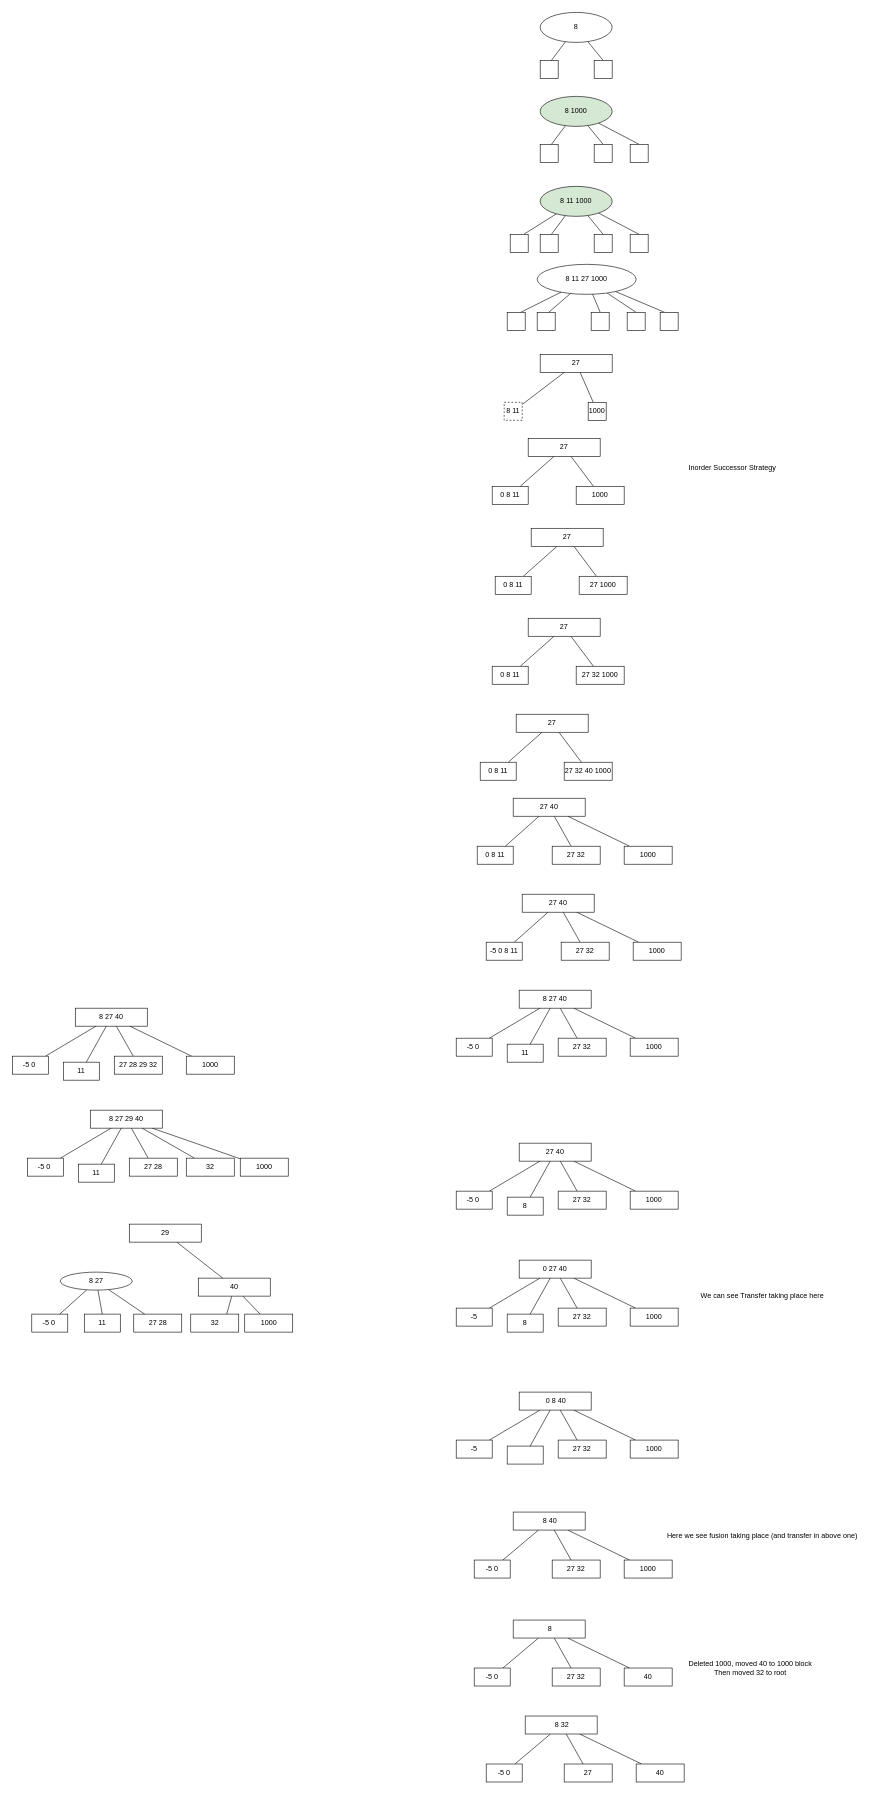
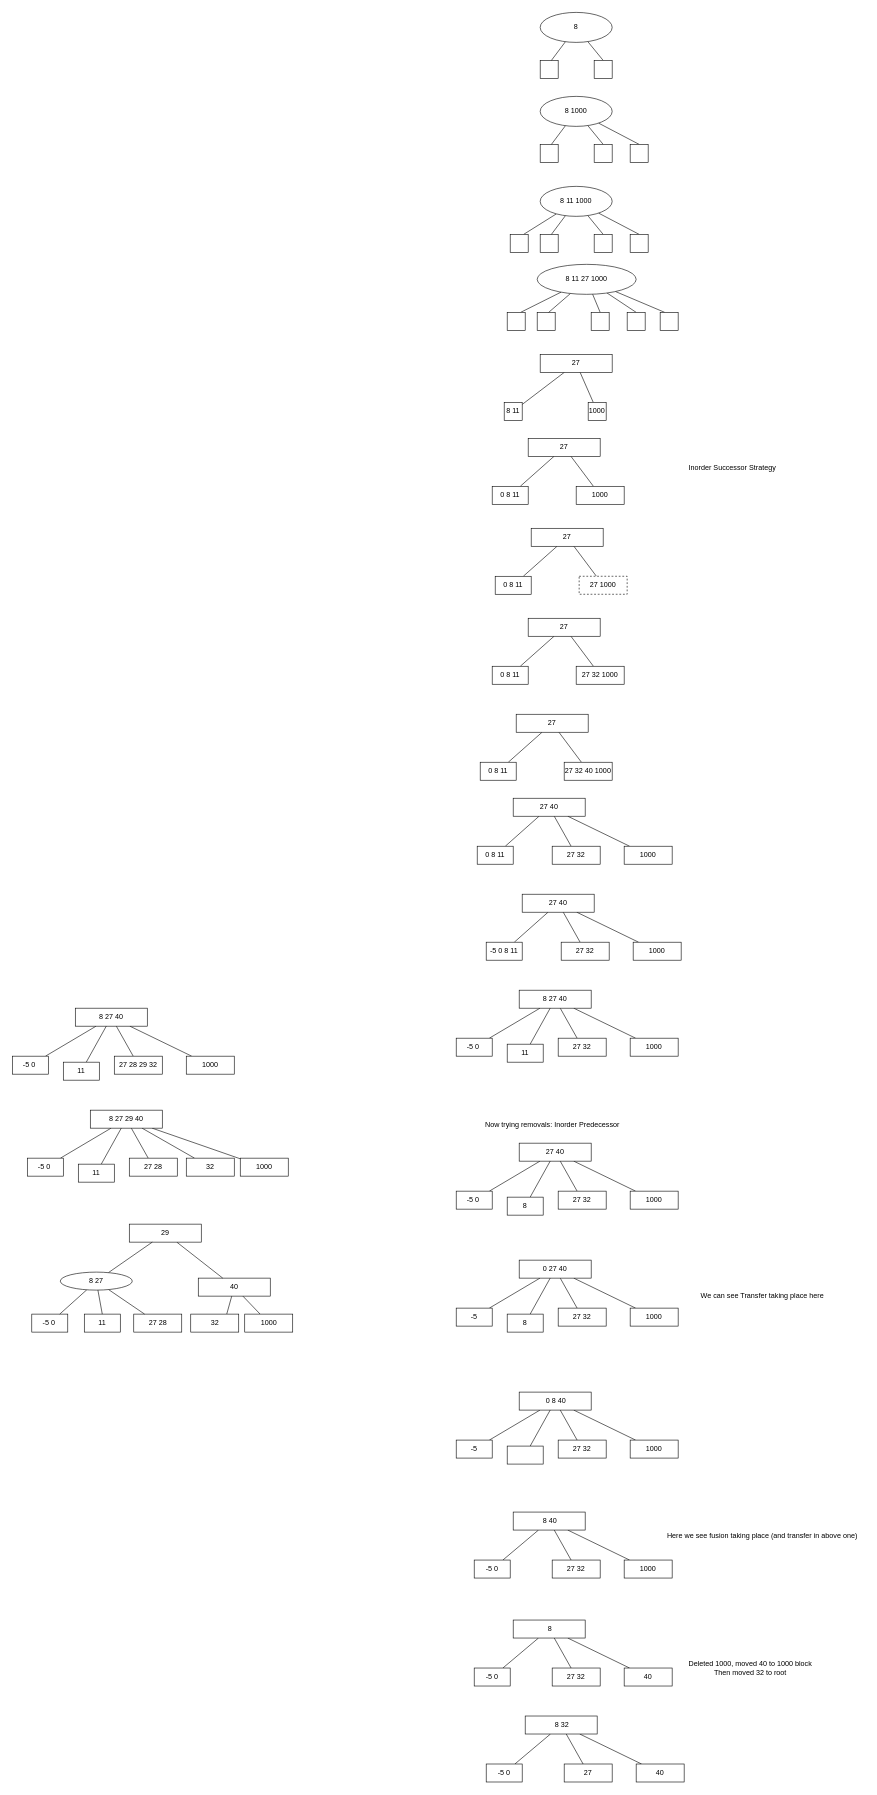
- <mxCell id="10" value="8 1000" style="ellipse;whiteSpace=wrap;html=1;fillColor=#d5e8d4;" vertex="1" parent="1"><mxGeometry x="900" y="160" width="120" height="50" as="geometry" /></mxCell>
+ <mxCell id="10" value="8 1000" style="ellipse;whiteSpace=wrap;html=1;" vertex="1" parent="1"><mxGeometry x="900" y="160" width="120" height="50" as="geometry" /></mxCell>
- <mxCell id="18" value="8 11 1000" style="ellipse;whiteSpace=wrap;html=1;fillColor=#d5e8d4;" vertex="1" parent="1"><mxGeometry x="900" y="310" width="120" height="50" as="geometry" /></mxCell>
+ <mxCell id="18" value="8 11 1000" style="ellipse;whiteSpace=wrap;html=1;" vertex="1" parent="1"><mxGeometry x="900" y="310" width="120" height="50" as="geometry" /></mxCell>
- <mxCell id="37" value="8 11" style="rounded=0;whiteSpace=wrap;html=1;dashed=1;" vertex="1" parent="1"><mxGeometry x="840" y="670" width="30" height="30" as="geometry" /></mxCell>
+ <mxCell id="37" value="8 11" style="rounded=0;whiteSpace=wrap;html=1;" vertex="1" parent="1"><mxGeometry x="840" y="670" width="30" height="30" as="geometry" /></mxCell>
- <mxCell id="48" value="27 1000" style="rounded=0;whiteSpace=wrap;html=1;" vertex="1" parent="1"><mxGeometry x="965" y="960" width="80" height="30" as="geometry" /></mxCell>
+ <mxCell id="48" value="27 1000" style="rounded=0;whiteSpace=wrap;html=1;dashed=1;" vertex="1" parent="1"><mxGeometry x="965" y="960" width="80" height="30" as="geometry" /></mxCell>
+ <mxCell id="139" value="Now trying removals: Inorder Predecessor" style="text;html=1;align=center;verticalAlign=middle;resizable=0;points=[];autosize=1;strokeColor=none;fillColor=none;" vertex="1" parent="1"><mxGeometry x="795" y="1860" width="250" height="30" as="geometry" /></mxCell>
+ <mxCell id="124" style="edgeStyle=none;rounded=0;orthogonalLoop=1;jettySize=auto;html=1;endArrow=none;endFill=0;" edge="1" parent="1" source="128" target="123"><mxGeometry relative="1" as="geometry" /></mxCell>
